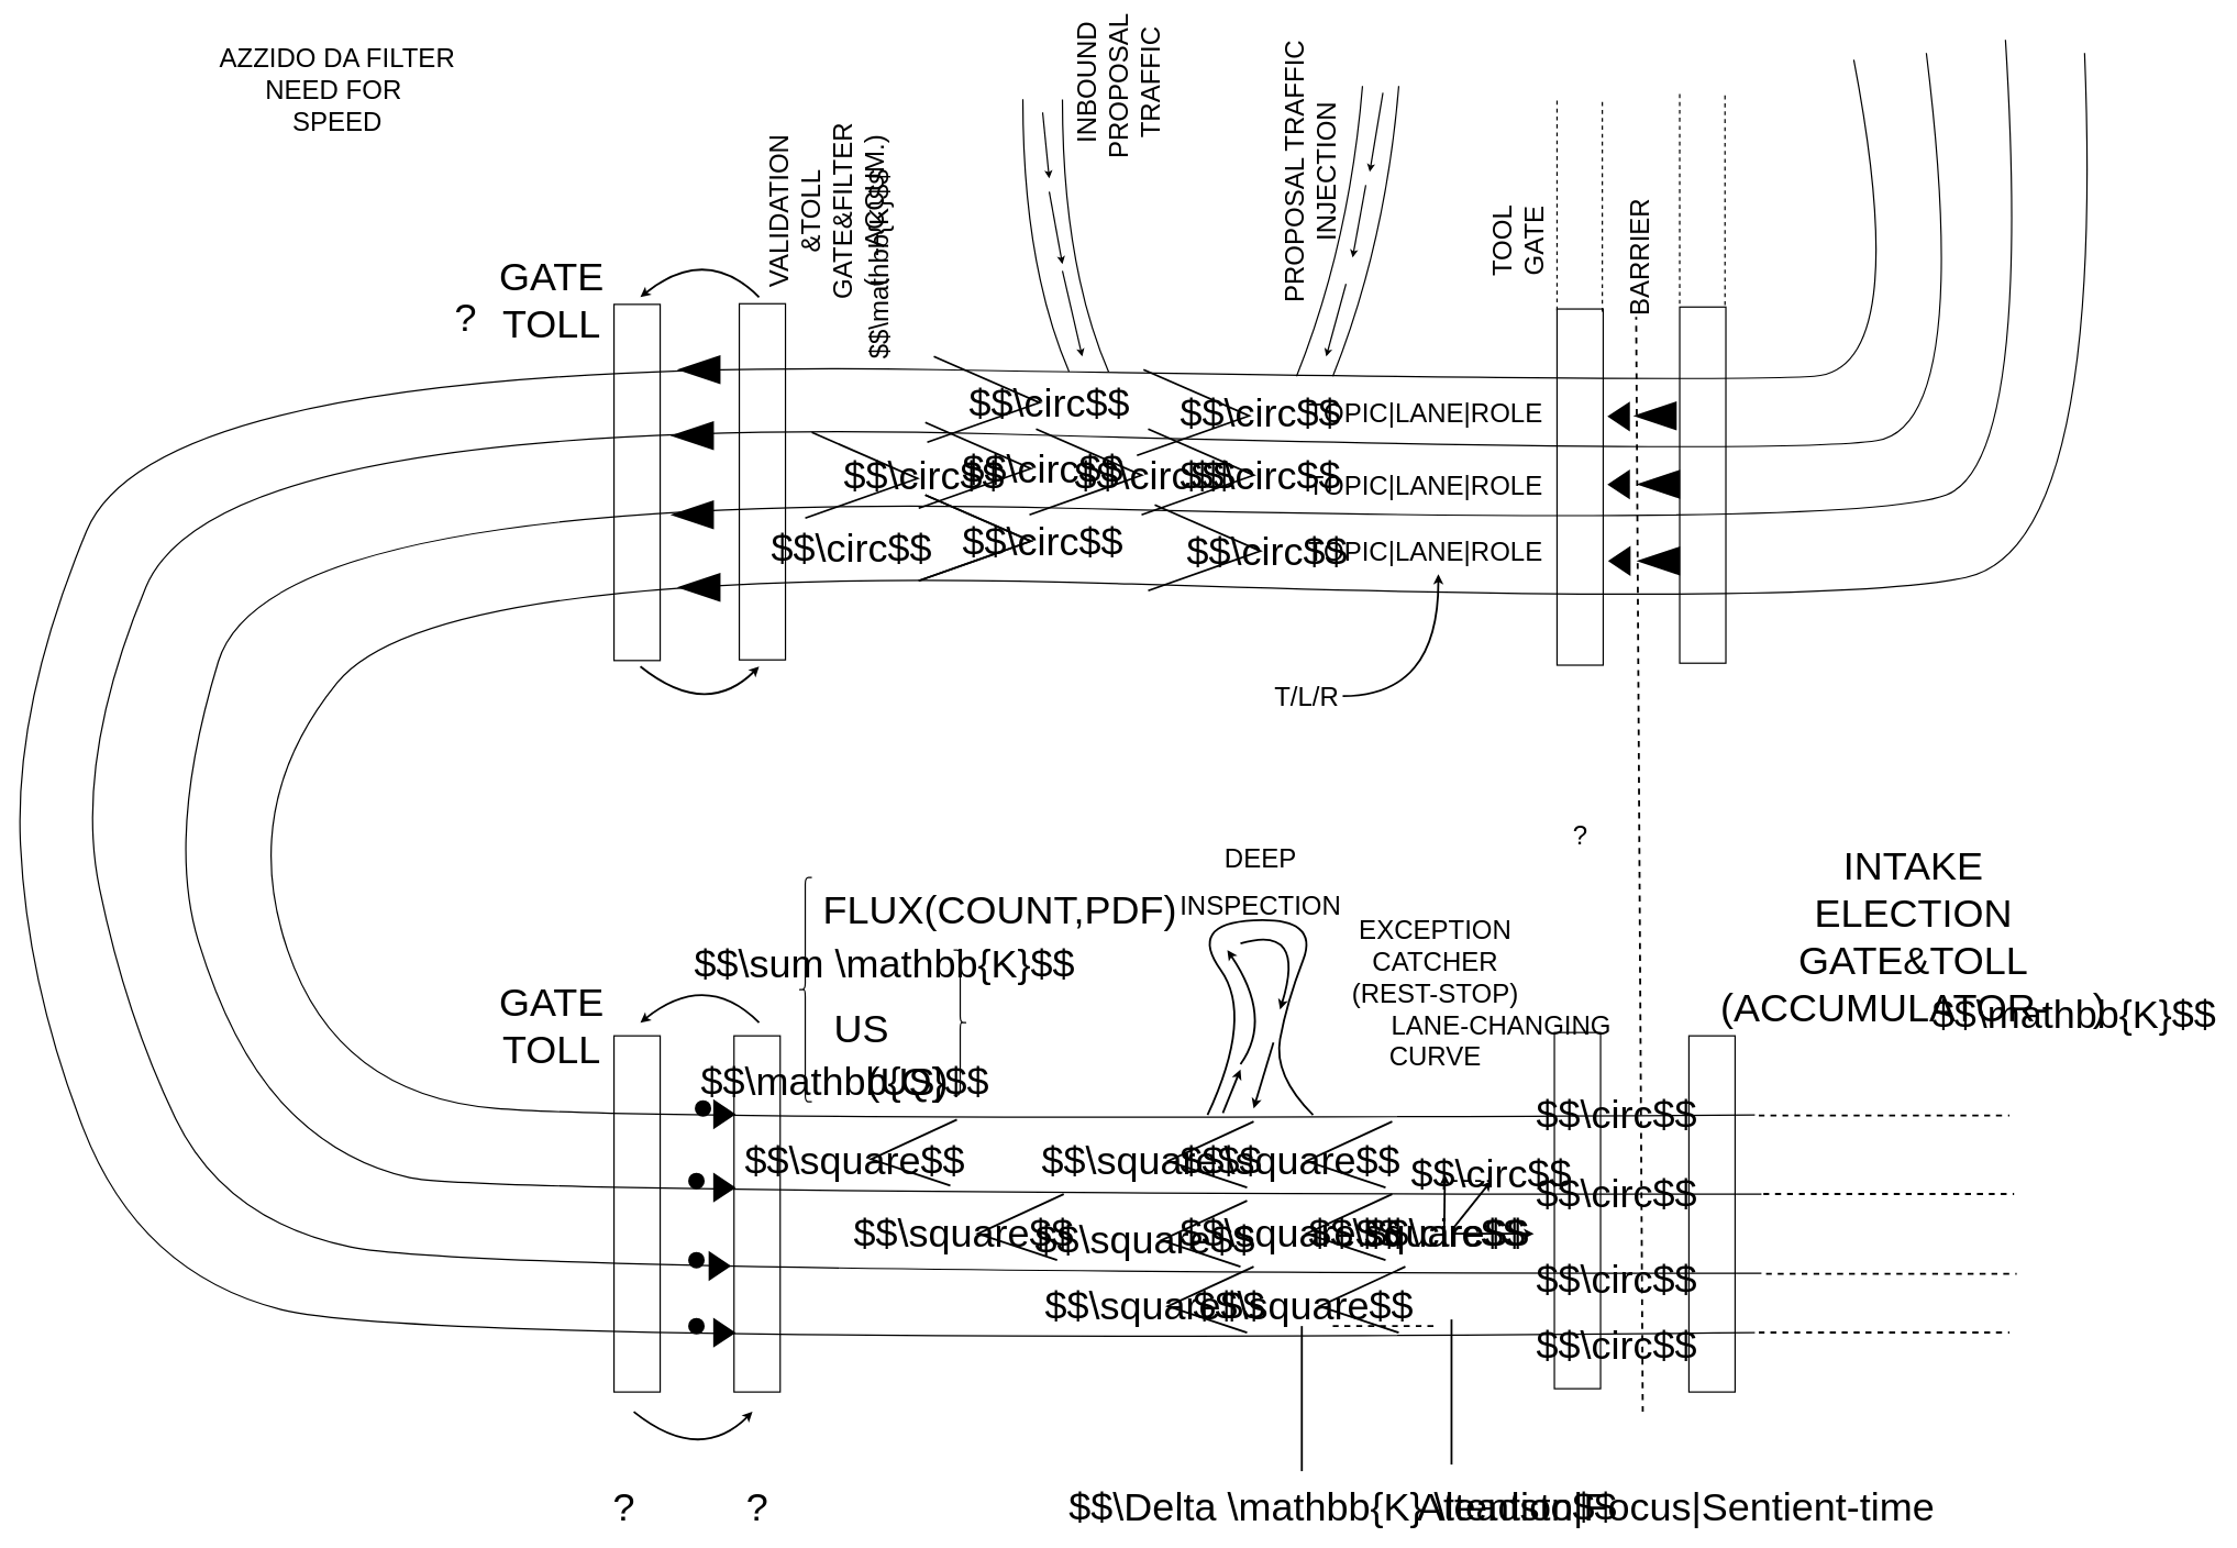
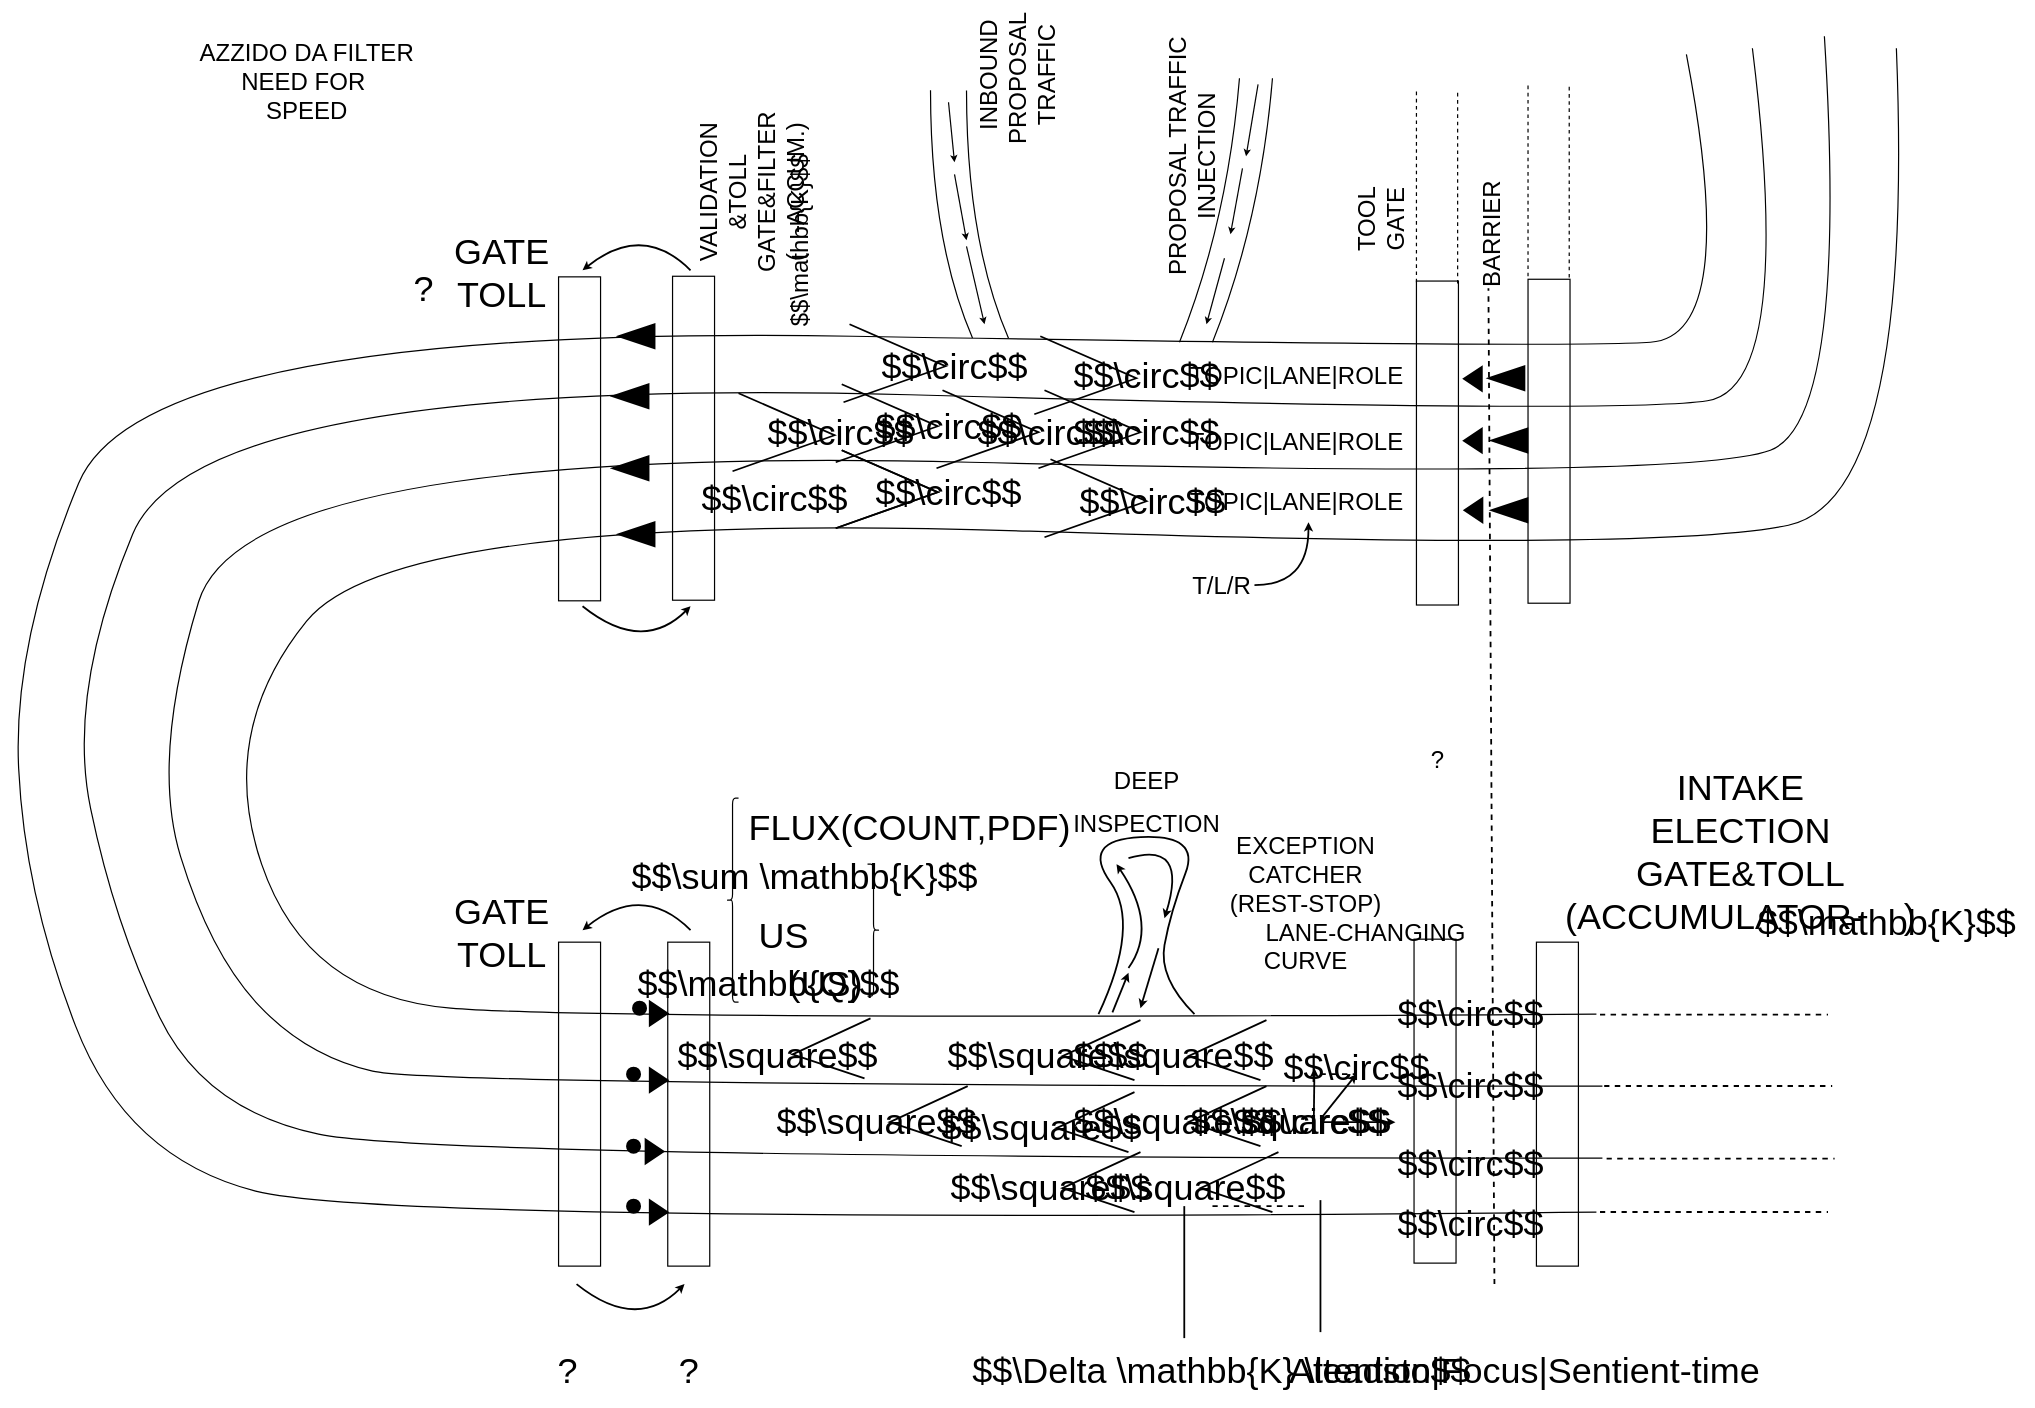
- <mxCell id="98" value="T/L/R" style="text;html=1;align=center;verticalAlign=middle;resizable=0;points=[];autosize=1;strokeColor=none;fillColor=none;fontSize=40;" vertex="1" parent="1"><mxGeometry x="1925" y="1000" width="110" height="50" as="geometry" /></mxCell>
+ <mxCell id="98" value="T/L/R" style="text;html=1;align=center;verticalAlign=middle;resizable=0;points=[];autosize=1;strokeColor=none;fillColor=none;fontSize=40;" vertex="1" parent="1"><mxGeometry x="1980" y="920" width="110" height="50" as="geometry" /></mxCell>
